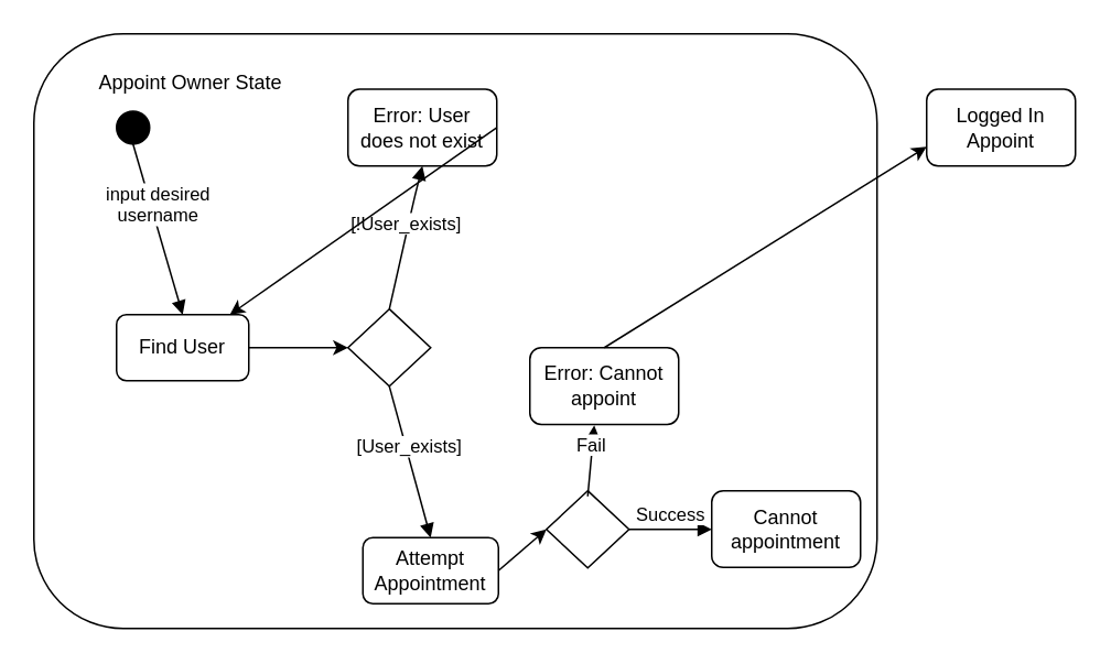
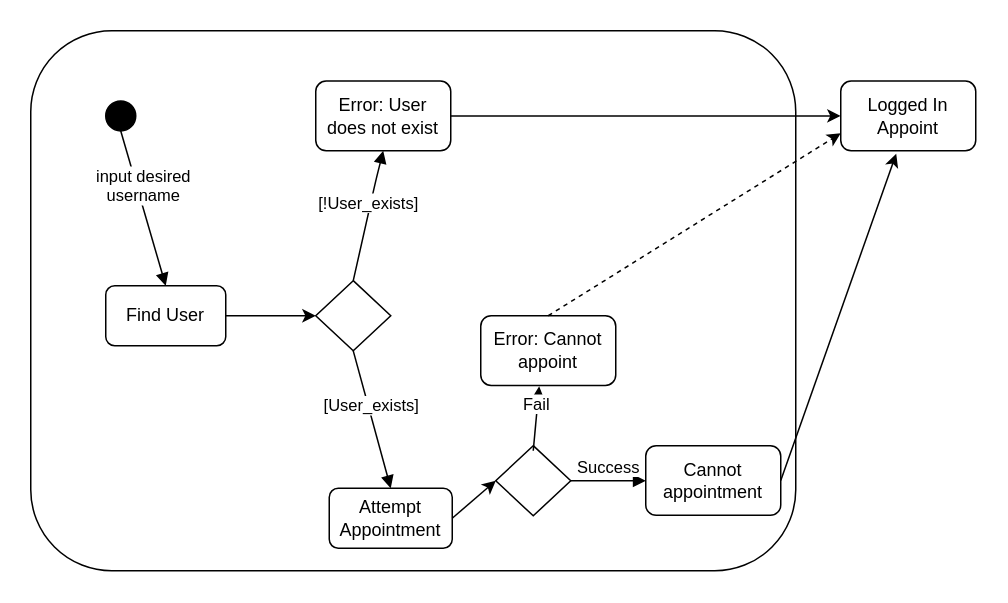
- <mxCell id="3" value="Appoint Owner State" style="text;html=1;strokeColor=none;fillColor=none;align=center;verticalAlign=middle;whiteSpace=wrap;rounded=0;" vertex="1" parent="1"><mxGeometry x="50" y="40" width="130" height="20" as="geometry" /></mxCell>
- <mxCell id="14" value="" style="endArrow=classic;html=1;exitX=1;exitY=0.5;exitDx=0;exitDy=0;" edge="1" parent="1" source="7" target="4"><mxGeometry width="50" height="50" relative="1" as="geometry"><mxPoint x="520" y="218.39" as="sourcePoint" /><mxPoint x="590" y="188.387" as="targetPoint" /></mxGeometry></mxCell>
+ <mxCell id="14" value="" style="endArrow=classic;html=1;exitX=1;exitY=0.5;exitDx=0;exitDy=0;entryX=0;entryY=0.5;entryDx=0;entryDy=0;" edge="1" parent="1" source="7" target="11"><mxGeometry width="50" height="50" relative="1" as="geometry"><mxPoint x="520" y="218.39" as="sourcePoint" /><mxPoint x="590" y="188.387" as="targetPoint" /></mxGeometry></mxCell>
- <mxCell id="20" value="" style="endArrow=classic;html=1;exitX=0.5;exitY=0;exitDx=0;exitDy=0;entryX=0;entryY=0.75;entryDx=0;entryDy=0;" edge="1" parent="1" source="19" target="11"><mxGeometry width="50" height="50" relative="1" as="geometry"><mxPoint x="310" y="86.775" as="sourcePoint" /><mxPoint x="540" y="83.225" as="targetPoint" /></mxGeometry></mxCell>
+ <mxCell id="20" value="" style="endArrow=classic;html=1;exitX=0.5;exitY=0;exitDx=0;exitDy=0;entryX=0;entryY=0.75;entryDx=0;entryDy=0;dashed=1;" edge="1" parent="1" source="19" target="11"><mxGeometry width="50" height="50" relative="1" as="geometry"><mxPoint x="310" y="86.775" as="sourcePoint" /><mxPoint x="540" y="83.225" as="targetPoint" /></mxGeometry></mxCell>
+ <mxCell id="22" value="" style="endArrow=classic;html=1;exitX=1;exitY=0.5;exitDx=0;exitDy=0;entryX=0.411;entryY=1.043;entryDx=0;entryDy=0;entryPerimeter=0;" edge="1" parent="1" source="21" target="11"><mxGeometry width="50" height="50" relative="1" as="geometry"><mxPoint x="375" y="220" as="sourcePoint" /><mxPoint x="550" y="320.165" as="targetPoint" /></mxGeometry></mxCell>
